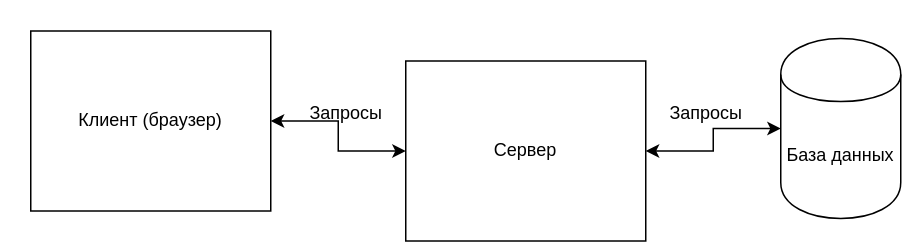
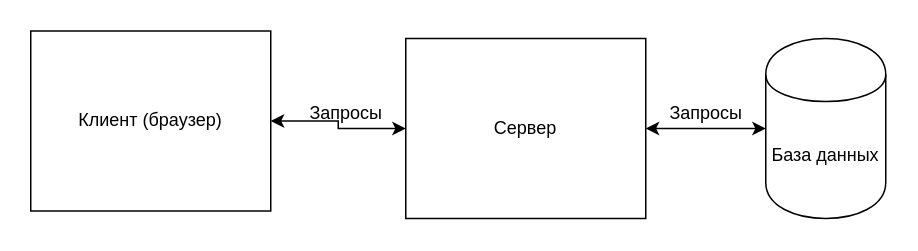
- <mxCell id="4" value="База данных" style="shape=cylinder;whiteSpace=wrap;html=1;boundedLbl=1;backgroundOutline=1;" vertex="1" parent="1"><mxGeometry x="520" y="25" width="80" height="120" as="geometry" /></mxCell>
+ <mxCell id="4" value="База данных" style="shape=cylinder;whiteSpace=wrap;html=1;boundedLbl=1;backgroundOutline=1;" vertex="1" parent="1"><mxGeometry x="510" y="25" width="80" height="120" as="geometry" /></mxCell>
- <mxCell id="3" value="Сервер" style="rounded=0;whiteSpace=wrap;html=1;" vertex="1" parent="1"><mxGeometry x="270" y="40" width="160" height="120" as="geometry" /></mxCell>
+ <mxCell id="3" value="Сервер" style="rounded=0;whiteSpace=wrap;html=1;" vertex="1" parent="1"><mxGeometry x="270" y="25" width="160" height="120" as="geometry" /></mxCell>
